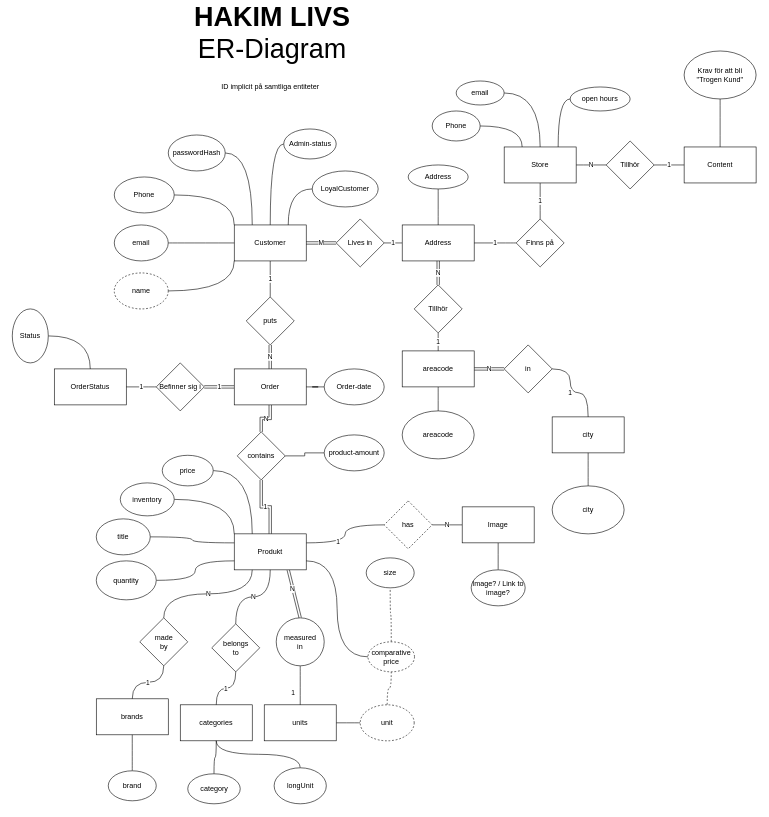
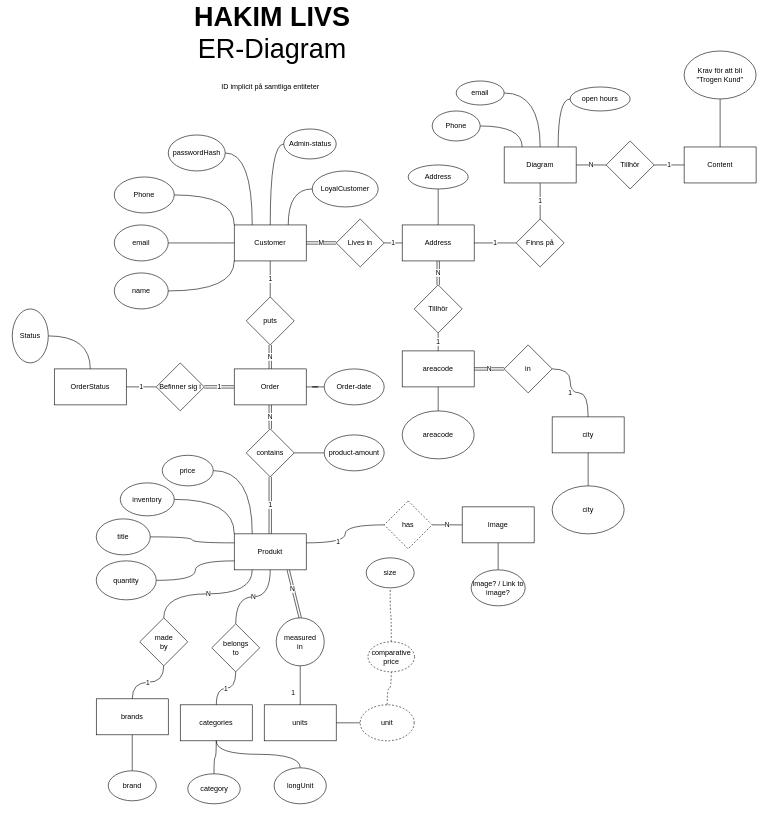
- <mxCell id="87" value="Store" style="rounded=0;whiteSpace=wrap;html=1;" parent="1" vertex="1"><mxGeometry x="840" y="240" width="120" height="60" as="geometry" /></mxCell>
+ <mxCell id="87" value="Diagram" style="rounded=0;whiteSpace=wrap;html=1;" parent="1" vertex="1"><mxGeometry x="840" y="240" width="120" height="60" as="geometry" /></mxCell>
- <mxCell id="49" value="name" style="ellipse;whiteSpace=wrap;html=1;dashed=1;" parent="1" vertex="1"><mxGeometry x="190" y="450" width="90" height="60" as="geometry" /></mxCell>
+ <mxCell id="49" value="name" style="ellipse;whiteSpace=wrap;html=1;" parent="1" vertex="1"><mxGeometry x="190" y="450" width="90" height="60" as="geometry" /></mxCell>
- <mxCell id="35" value="contains" style="rhombus;whiteSpace=wrap;html=1;" parent="1" vertex="1"><mxGeometry x="395" y="715" width="80" height="80" as="geometry" /></mxCell>
+ <mxCell id="35" value="contains" style="rhombus;whiteSpace=wrap;html=1;" parent="1" vertex="1"><mxGeometry x="410" y="710" width="80" height="80" as="geometry" /></mxCell>
- <mxCell id="64" style="edgeStyle=orthogonalEdgeStyle;curved=1;rounded=0;orthogonalLoop=1;jettySize=auto;html=1;exitX=1;exitY=0.75;exitDx=0;exitDy=0;entryX=0;entryY=0.5;entryDx=0;entryDy=0;startArrow=none;startFill=0;endArrow=none;endFill=0;" parent="1" source="17" target="93" edge="1"><mxGeometry relative="1" as="geometry" /></mxCell>
